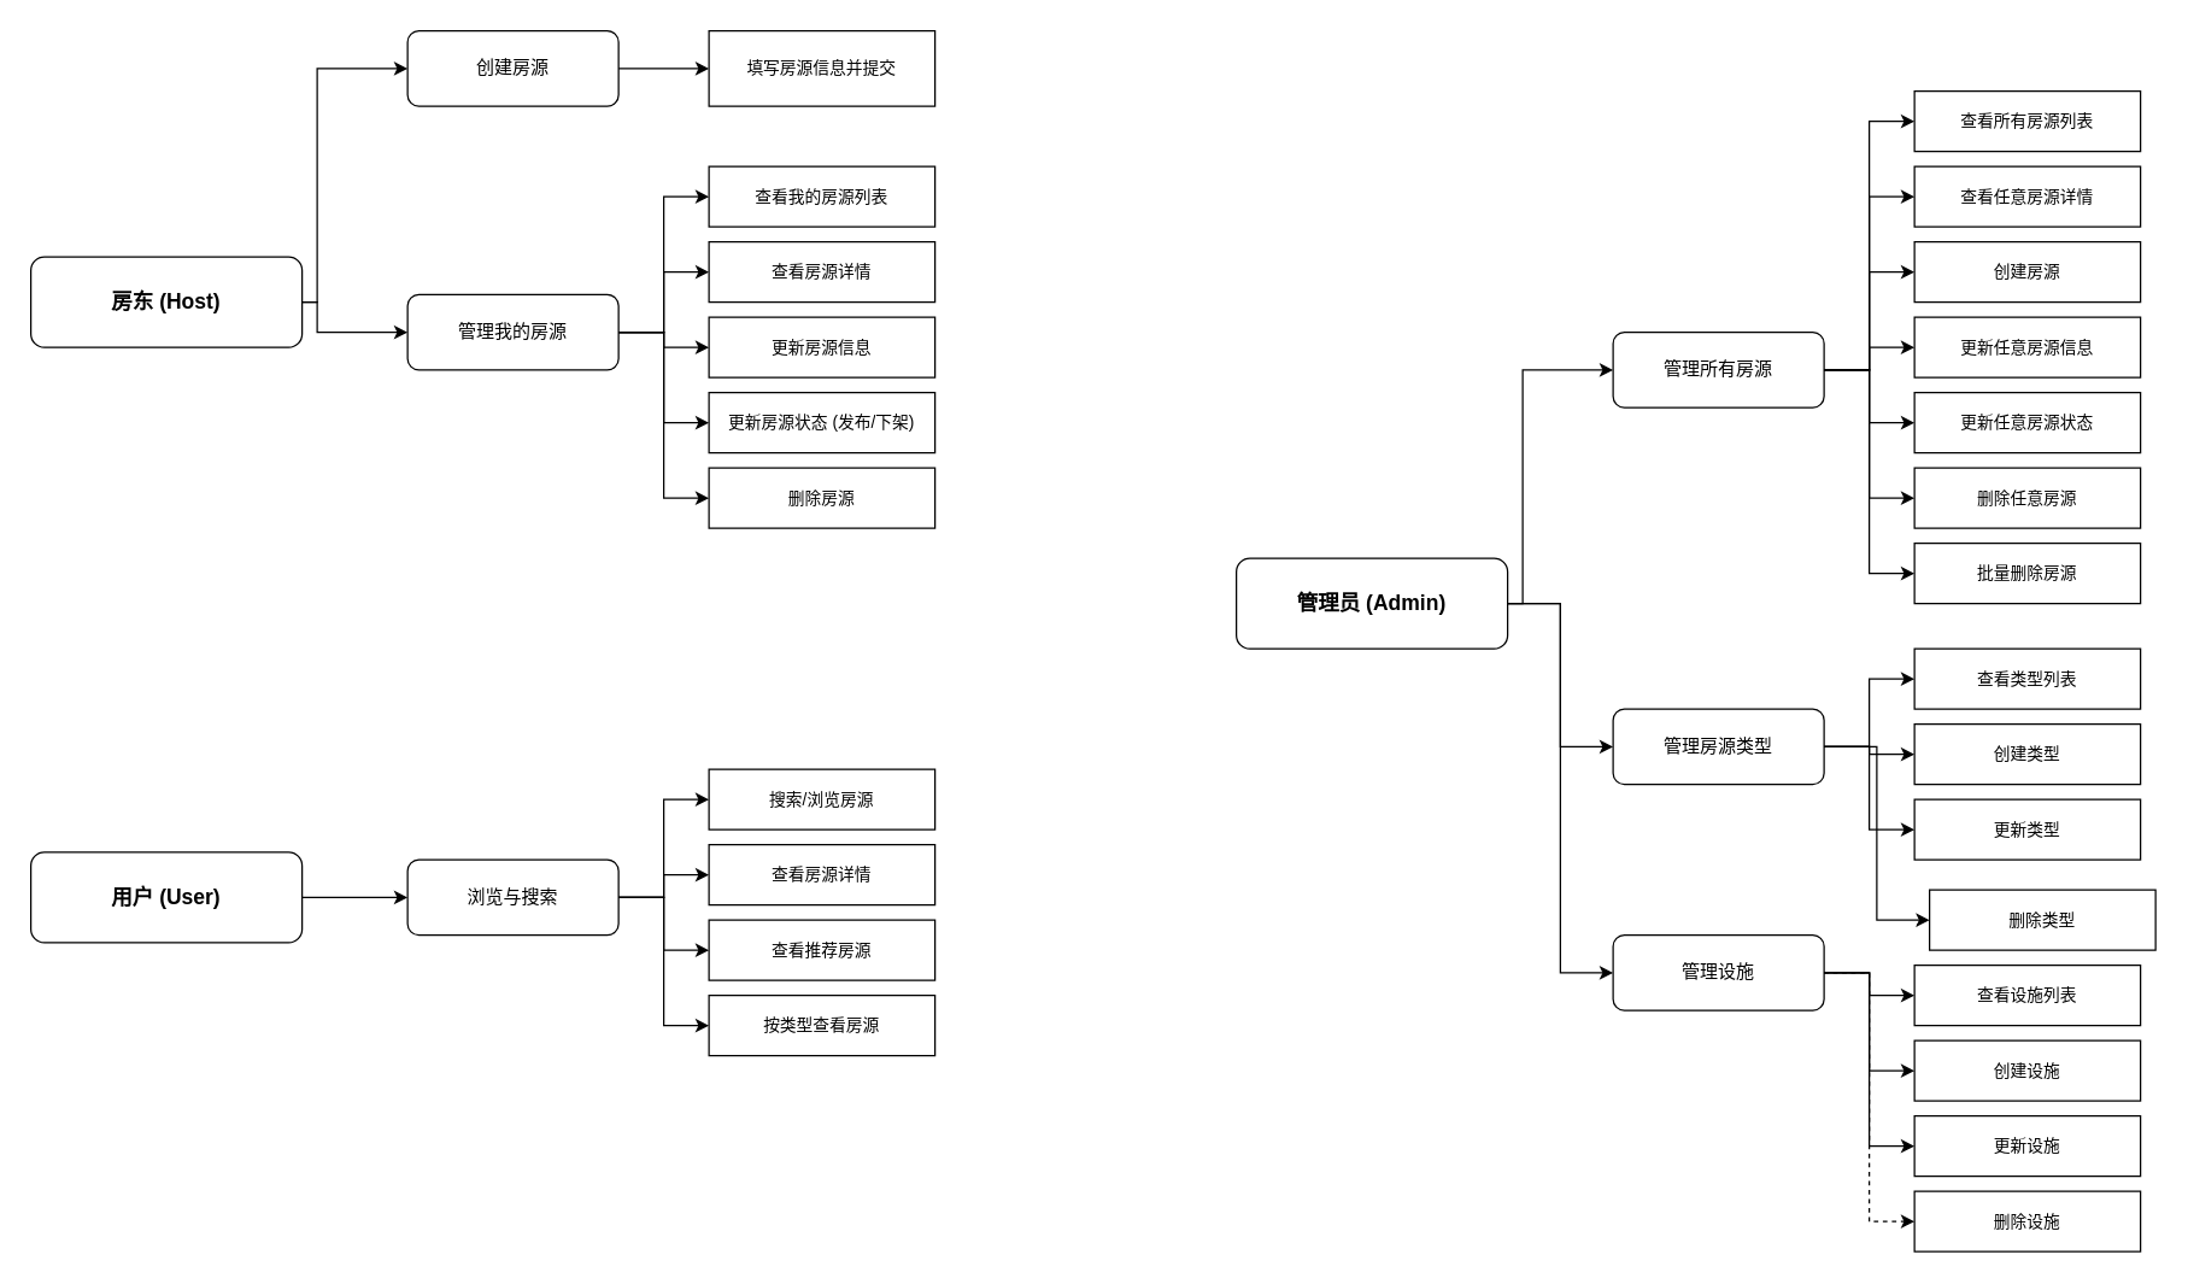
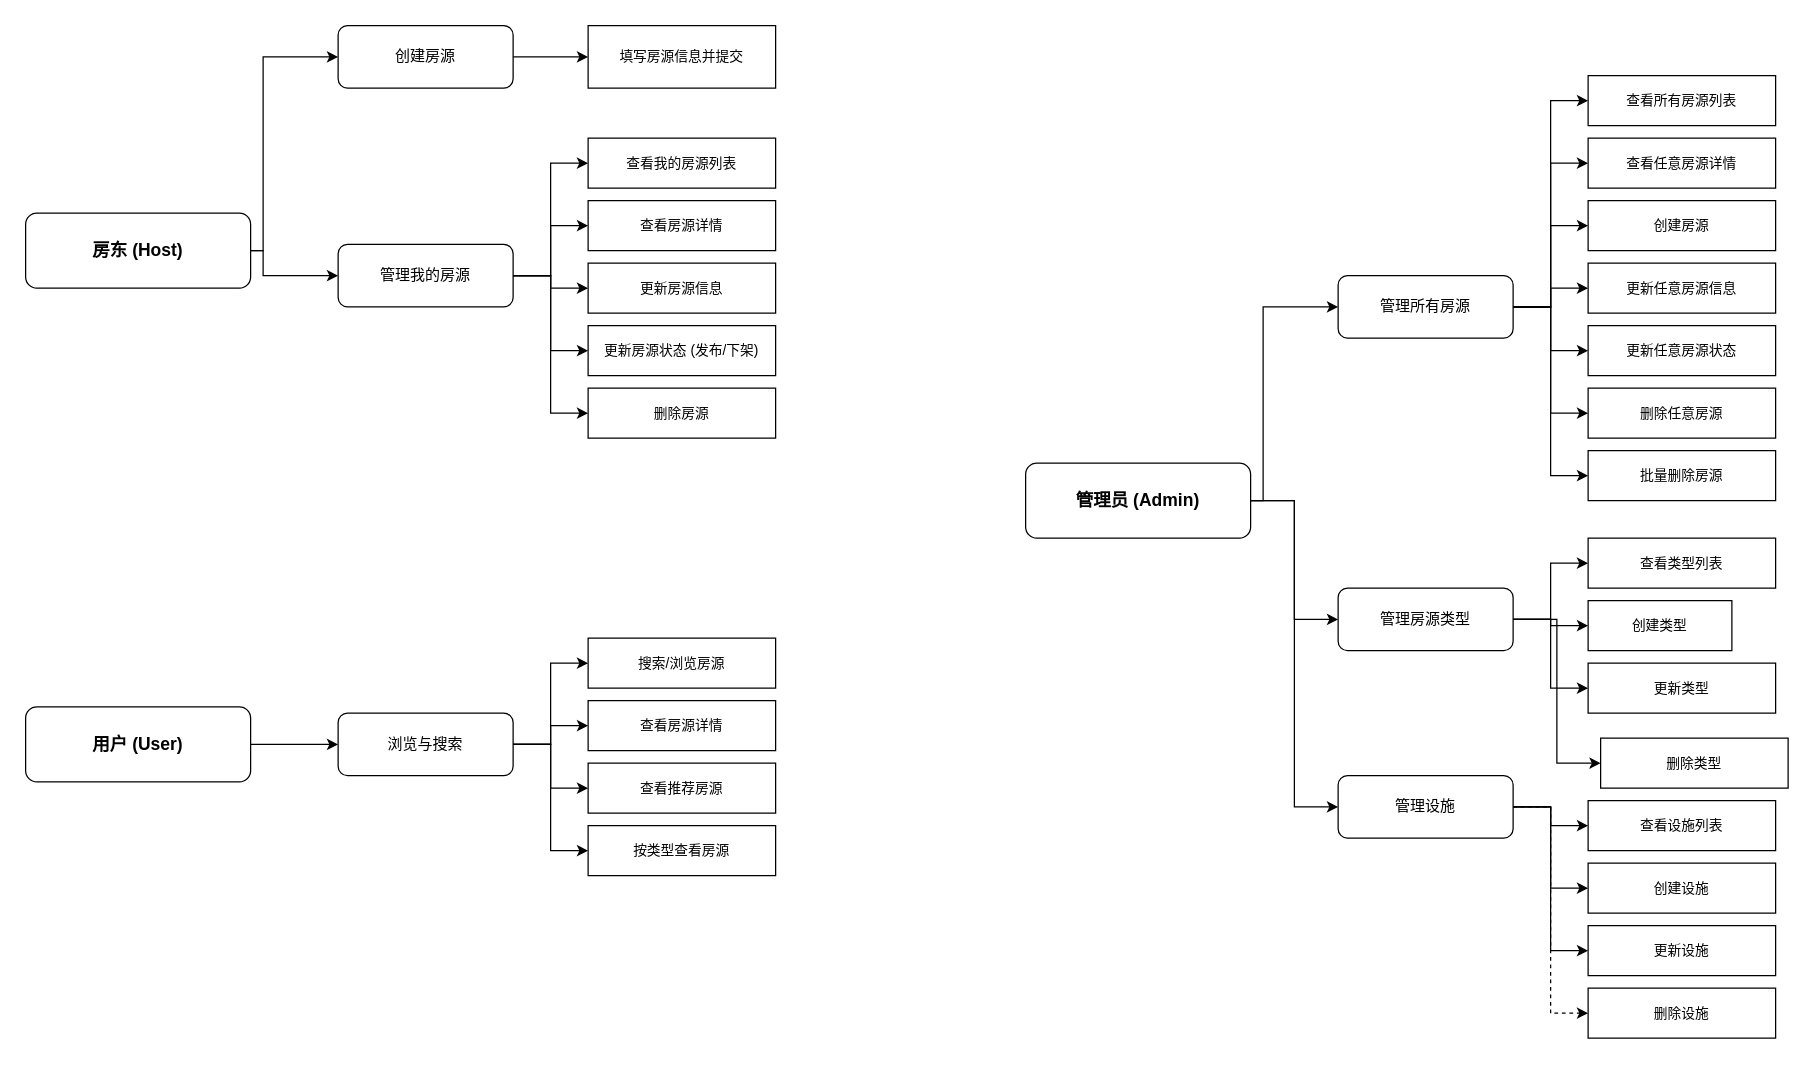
- <mxCell id="29" value="创建类型" style="rounded=0;whiteSpace=wrap;html=1;fontSize=11;labelBackgroundColor=none;" parent="1" vertex="1"><mxGeometry x="1270" y="480" width="150" height="40" as="geometry" /></mxCell>
+ <mxCell id="29" value="创建类型" style="rounded=0;whiteSpace=wrap;html=1;fontSize=11;labelBackgroundColor=none;" parent="1" vertex="1"><mxGeometry x="1270" y="480" width="115" height="40" as="geometry" /></mxCell>
